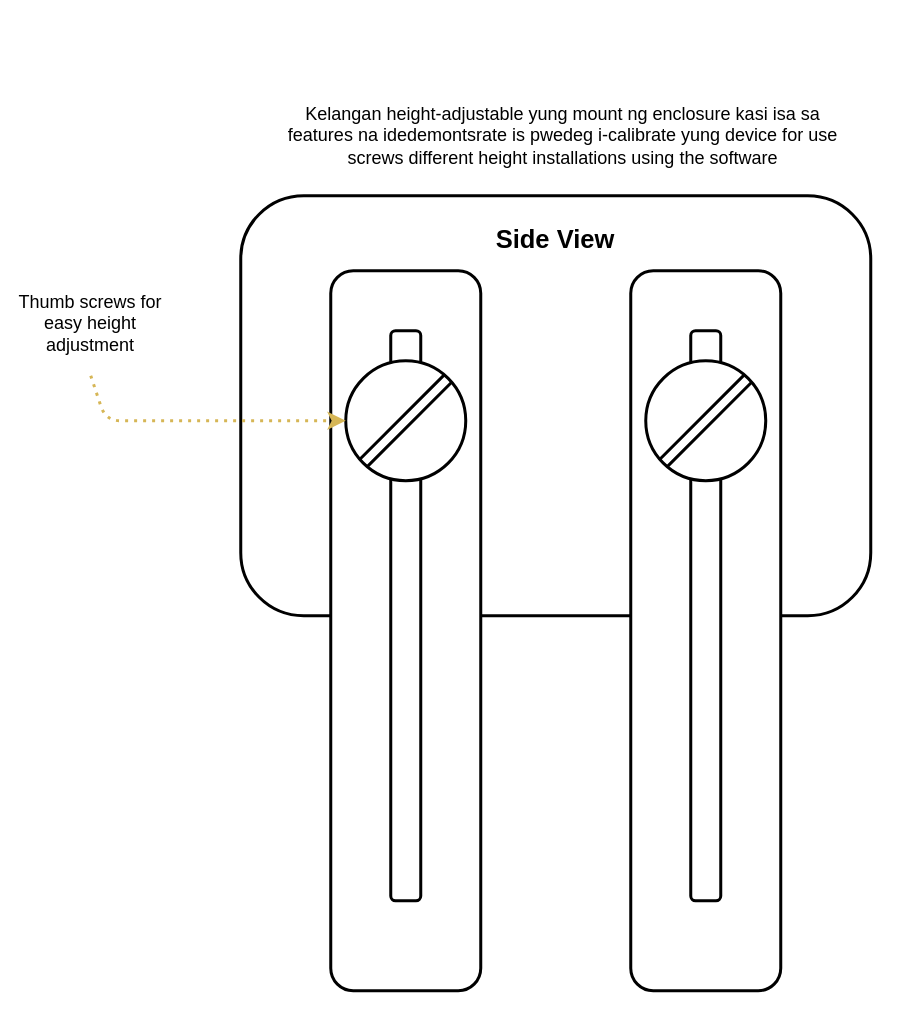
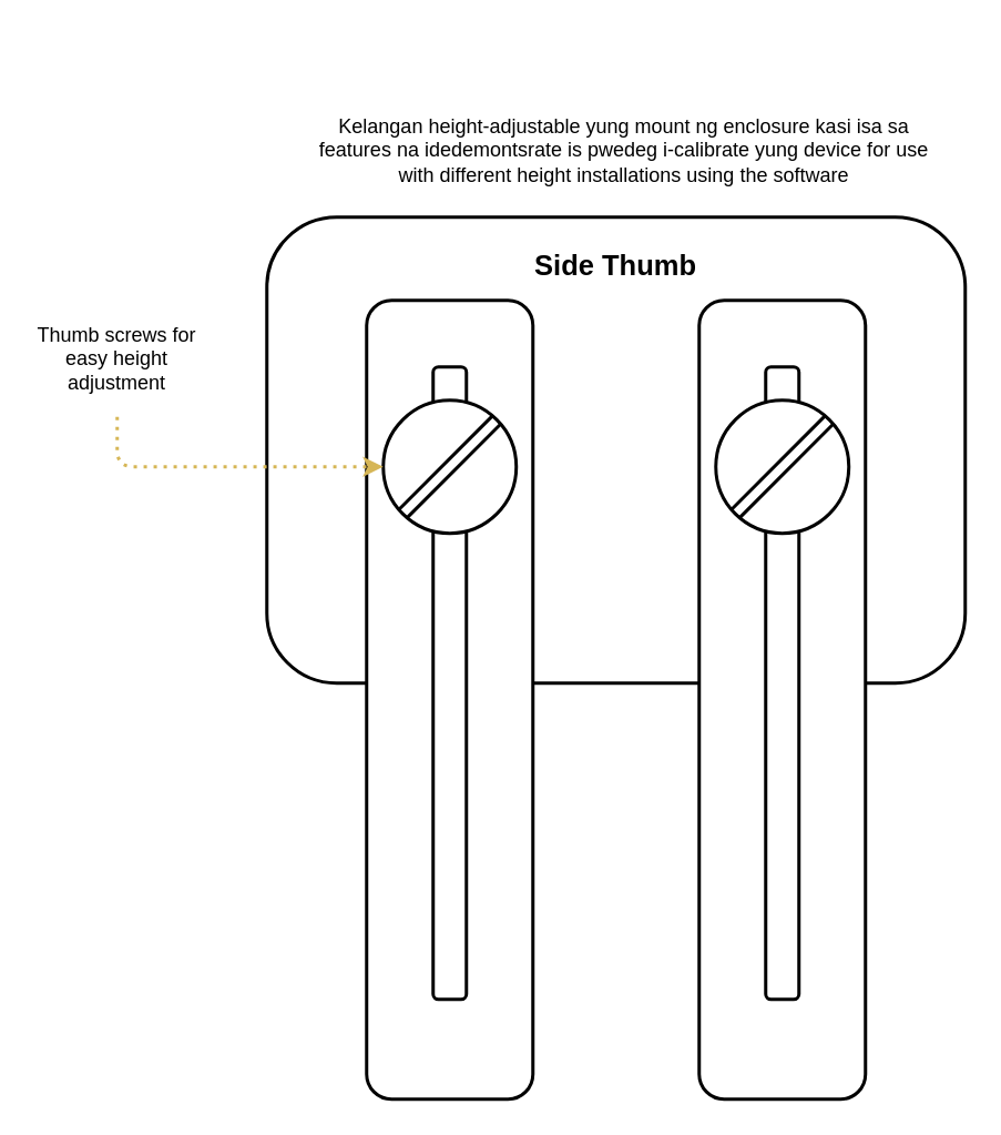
- <mxCell id="13" value="Kelangan height-adjustable yung mount ng enclosure kasi isa sa features na idedemontsrate is pwedeg i-calibrate yung device for use screws different height installations using the software" style="text;html=1;strokeColor=none;fillColor=none;align=center;verticalAlign=middle;whiteSpace=wrap;rounded=0;" vertex="1" parent="1"><mxGeometry x="190" y="20" width="370" height="140" as="geometry" /></mxCell>
+ <mxCell id="13" value="Kelangan height-adjustable yung mount ng enclosure kasi isa sa features na idedemontsrate is pwedeg i-calibrate yung device for use with different height installations using the software" style="text;html=1;strokeColor=none;fillColor=none;align=center;verticalAlign=middle;whiteSpace=wrap;rounded=0;" vertex="1" parent="1"><mxGeometry x="190" y="20" width="370" height="140" as="geometry" /></mxCell>
- <mxCell id="14" value="Side View" style="text;html=1;strokeColor=none;fillColor=none;align=center;verticalAlign=middle;whiteSpace=wrap;rounded=0;fontStyle=1;fontSize=17;" vertex="1" parent="1"><mxGeometry x="290" y="150" width="160" height="20" as="geometry" /></mxCell>
+ <mxCell id="14" value="Side Thumb" style="text;html=1;strokeColor=none;fillColor=none;align=center;verticalAlign=middle;whiteSpace=wrap;rounded=0;fontStyle=1;fontSize=17;" vertex="1" parent="1"><mxGeometry x="290" y="150" width="160" height="20" as="geometry" /></mxCell>
- <mxCell id="11" value="Thumb screws for easy height adjustment" style="text;html=1;strokeColor=none;fillColor=none;align=center;verticalAlign=middle;whiteSpace=wrap;rounded=0;" vertex="1" parent="1"><mxGeometry x="10" y="180" width="100" height="70" as="geometry" /></mxCell>
+ <mxCell id="11" value="Thumb screws for easy height adjustment" style="text;html=1;strokeColor=none;fillColor=none;align=center;verticalAlign=middle;whiteSpace=wrap;rounded=0;" vertex="1" parent="1"><mxGeometry x="20" y="180" width="100" height="70" as="geometry" /></mxCell>
